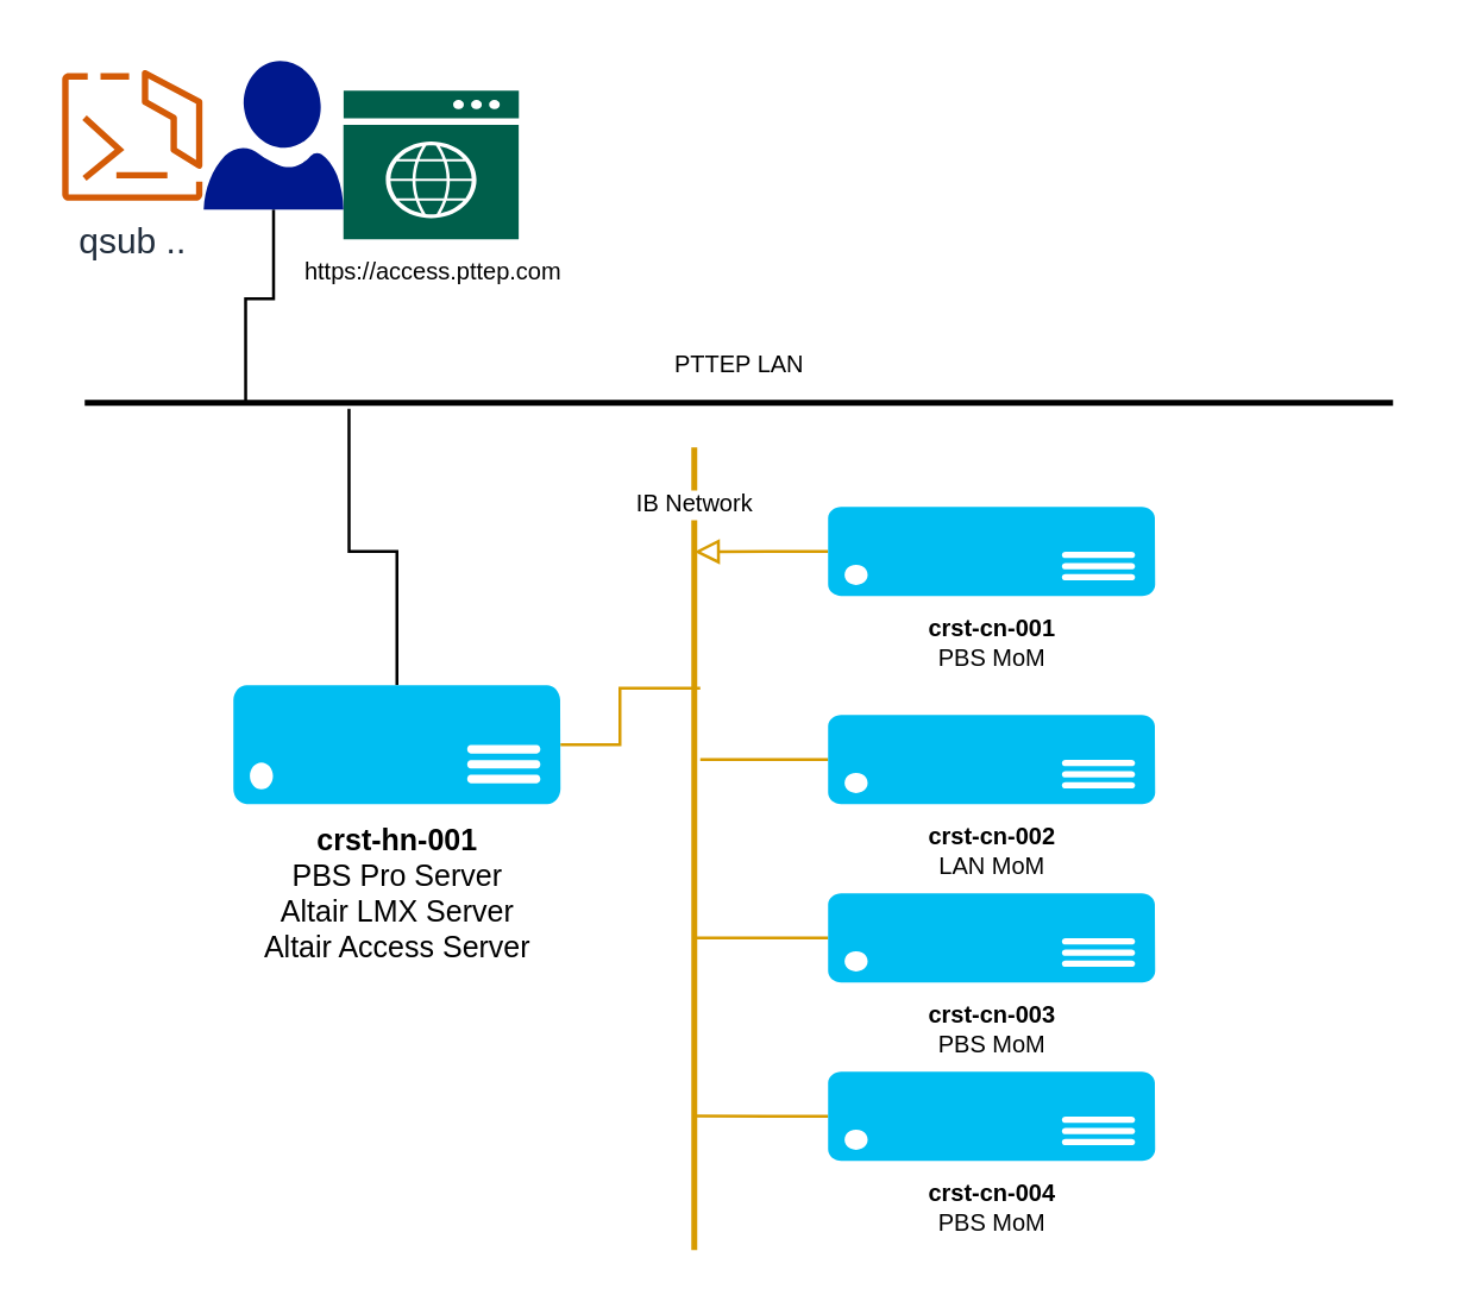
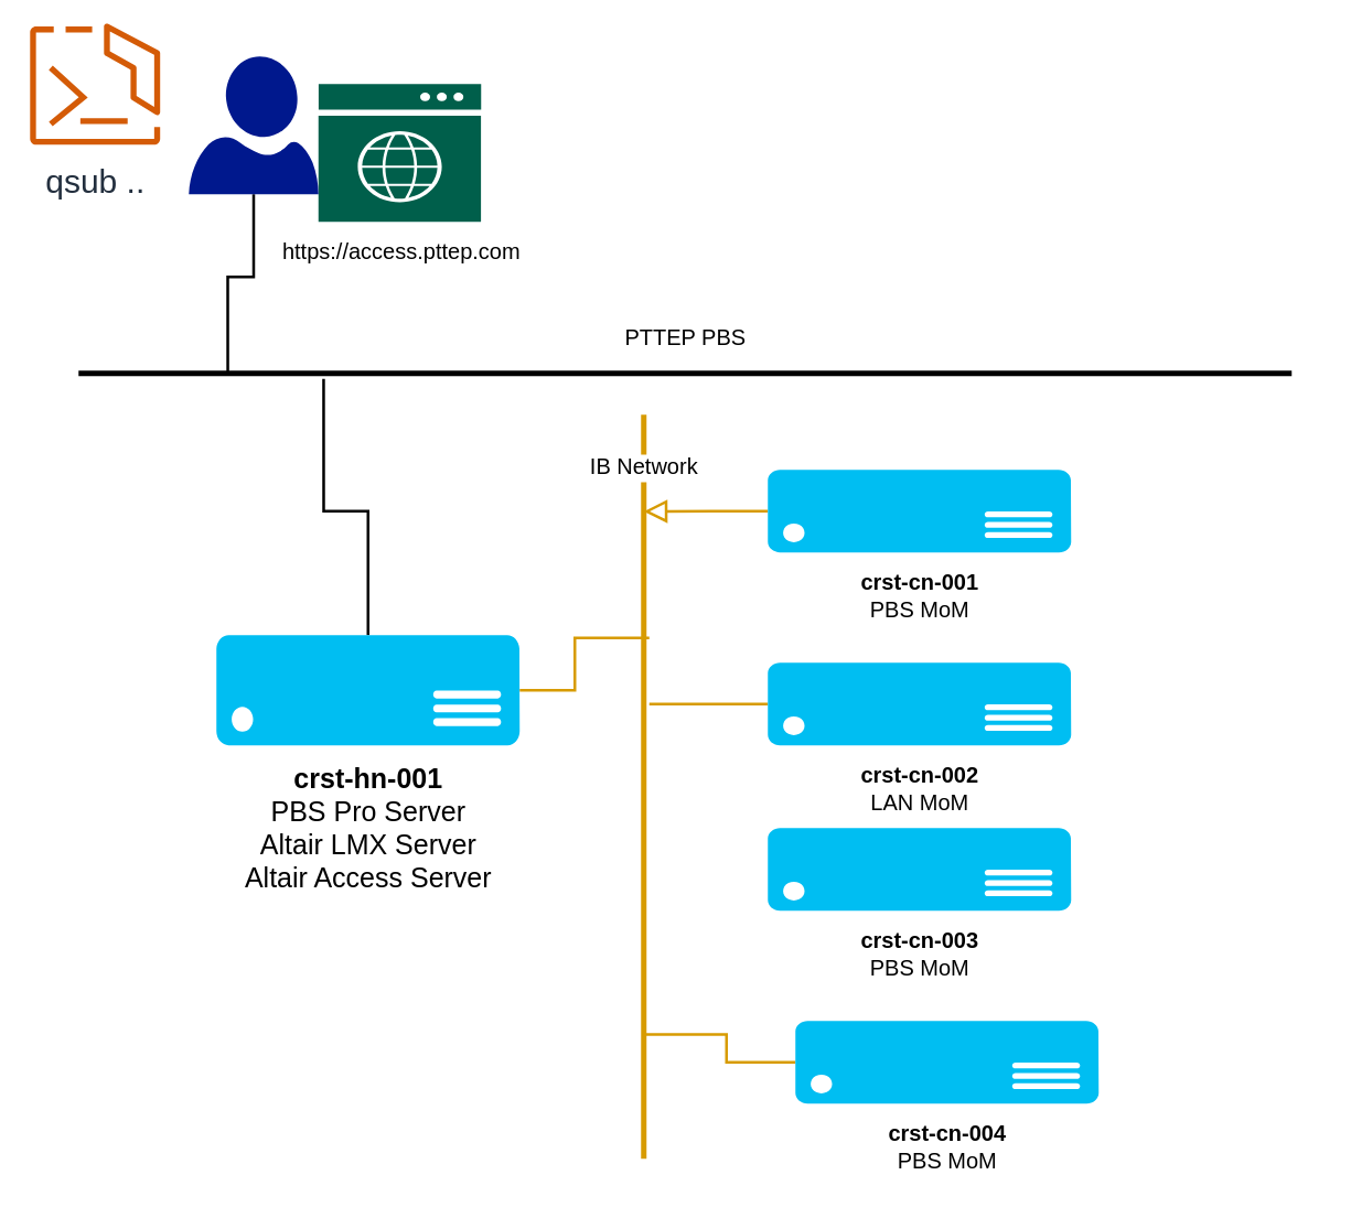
- <mxCell id="19" value="qsub .." style="sketch=0;outlineConnect=0;fontColor=#232F3E;gradientColor=none;fillColor=#D45B07;strokeColor=none;dashed=0;verticalLabelPosition=bottom;verticalAlign=top;align=center;html=1;fontSize=12;fontStyle=0;aspect=fixed;pointerEvents=1;shape=mxgraph.aws4.ecs_copilot_cli;" parent="1" vertex="1"><mxGeometry x="20" y="23" width="48" height="44" as="geometry" /></mxCell>
+ <mxCell id="19" value="qsub .." style="sketch=0;outlineConnect=0;fontColor=#232F3E;gradientColor=none;fillColor=#D45B07;strokeColor=none;dashed=0;verticalLabelPosition=bottom;verticalAlign=top;align=center;html=1;fontSize=12;fontStyle=0;aspect=fixed;pointerEvents=1;shape=mxgraph.aws4.ecs_copilot_cli;" parent="1" vertex="1"><mxGeometry x="10" y="8" width="48" height="44" as="geometry" /></mxCell>
- <mxCell id="16" value="PTTEP LAN" style="line;strokeWidth=2;html=1;fontSize=8;labelPosition=center;verticalLabelPosition=top;align=center;verticalAlign=bottom;" parent="1" vertex="1"><mxGeometry x="28" y="130" width="440" height="10" as="geometry" /></mxCell>
+ <mxCell id="16" value="PTTEP PBS" style="line;strokeWidth=2;html=1;fontSize=8;labelPosition=center;verticalLabelPosition=top;align=center;verticalAlign=bottom;" parent="1" vertex="1"><mxGeometry x="28" y="130" width="440" height="10" as="geometry" /></mxCell>
- <mxCell id="9" style="edgeStyle=orthogonalEdgeStyle;rounded=0;orthogonalLoop=1;jettySize=auto;html=1;entryX=0.611;entryY=0.5;entryDx=0;entryDy=0;entryPerimeter=0;strokeColor=#d79b00;fontSize=8;endArrow=none;endFill=0;fillColor=#ffe6cc;" parent="1" source="10" target="14" edge="1"><mxGeometry relative="1" as="geometry" /></mxCell>
- <mxCell id="12" value="&lt;div style=&quot;font-size: 8px;&quot;&gt;&lt;font style=&quot;font-size: 8px;&quot;&gt;&lt;b style=&quot;font-size: 8px;&quot;&gt;crst-cn-004&lt;/b&gt;&lt;/font&gt;&lt;/div&gt;&lt;div style=&quot;font-size: 8px;&quot;&gt;&lt;font style=&quot;font-size: 8px;&quot;&gt;PBS MoM&lt;br style=&quot;font-size: 8px;&quot;&gt;&lt;/font&gt;&lt;/div&gt;" style="verticalLabelPosition=bottom;html=1;verticalAlign=top;align=center;strokeColor=none;fillColor=#00BEF2;shape=mxgraph.azure.server;fontSize=8;" parent="1" vertex="1"><mxGeometry x="278" y="360" width="110" height="30" as="geometry" /></mxCell>
+ <mxCell id="12" value="&lt;div style=&quot;font-size: 8px;&quot;&gt;&lt;font style=&quot;font-size: 8px;&quot;&gt;&lt;b style=&quot;font-size: 8px;&quot;&gt;crst-cn-004&lt;/b&gt;&lt;/font&gt;&lt;/div&gt;&lt;div style=&quot;font-size: 8px;&quot;&gt;&lt;font style=&quot;font-size: 8px;&quot;&gt;PBS MoM&lt;br style=&quot;font-size: 8px;&quot;&gt;&lt;/font&gt;&lt;/div&gt;" style="verticalLabelPosition=bottom;html=1;verticalAlign=top;align=center;strokeColor=none;fillColor=#00BEF2;shape=mxgraph.azure.server;fontSize=8;" parent="1" vertex="1"><mxGeometry x="288" y="370" width="110" height="30" as="geometry" /></mxCell>
